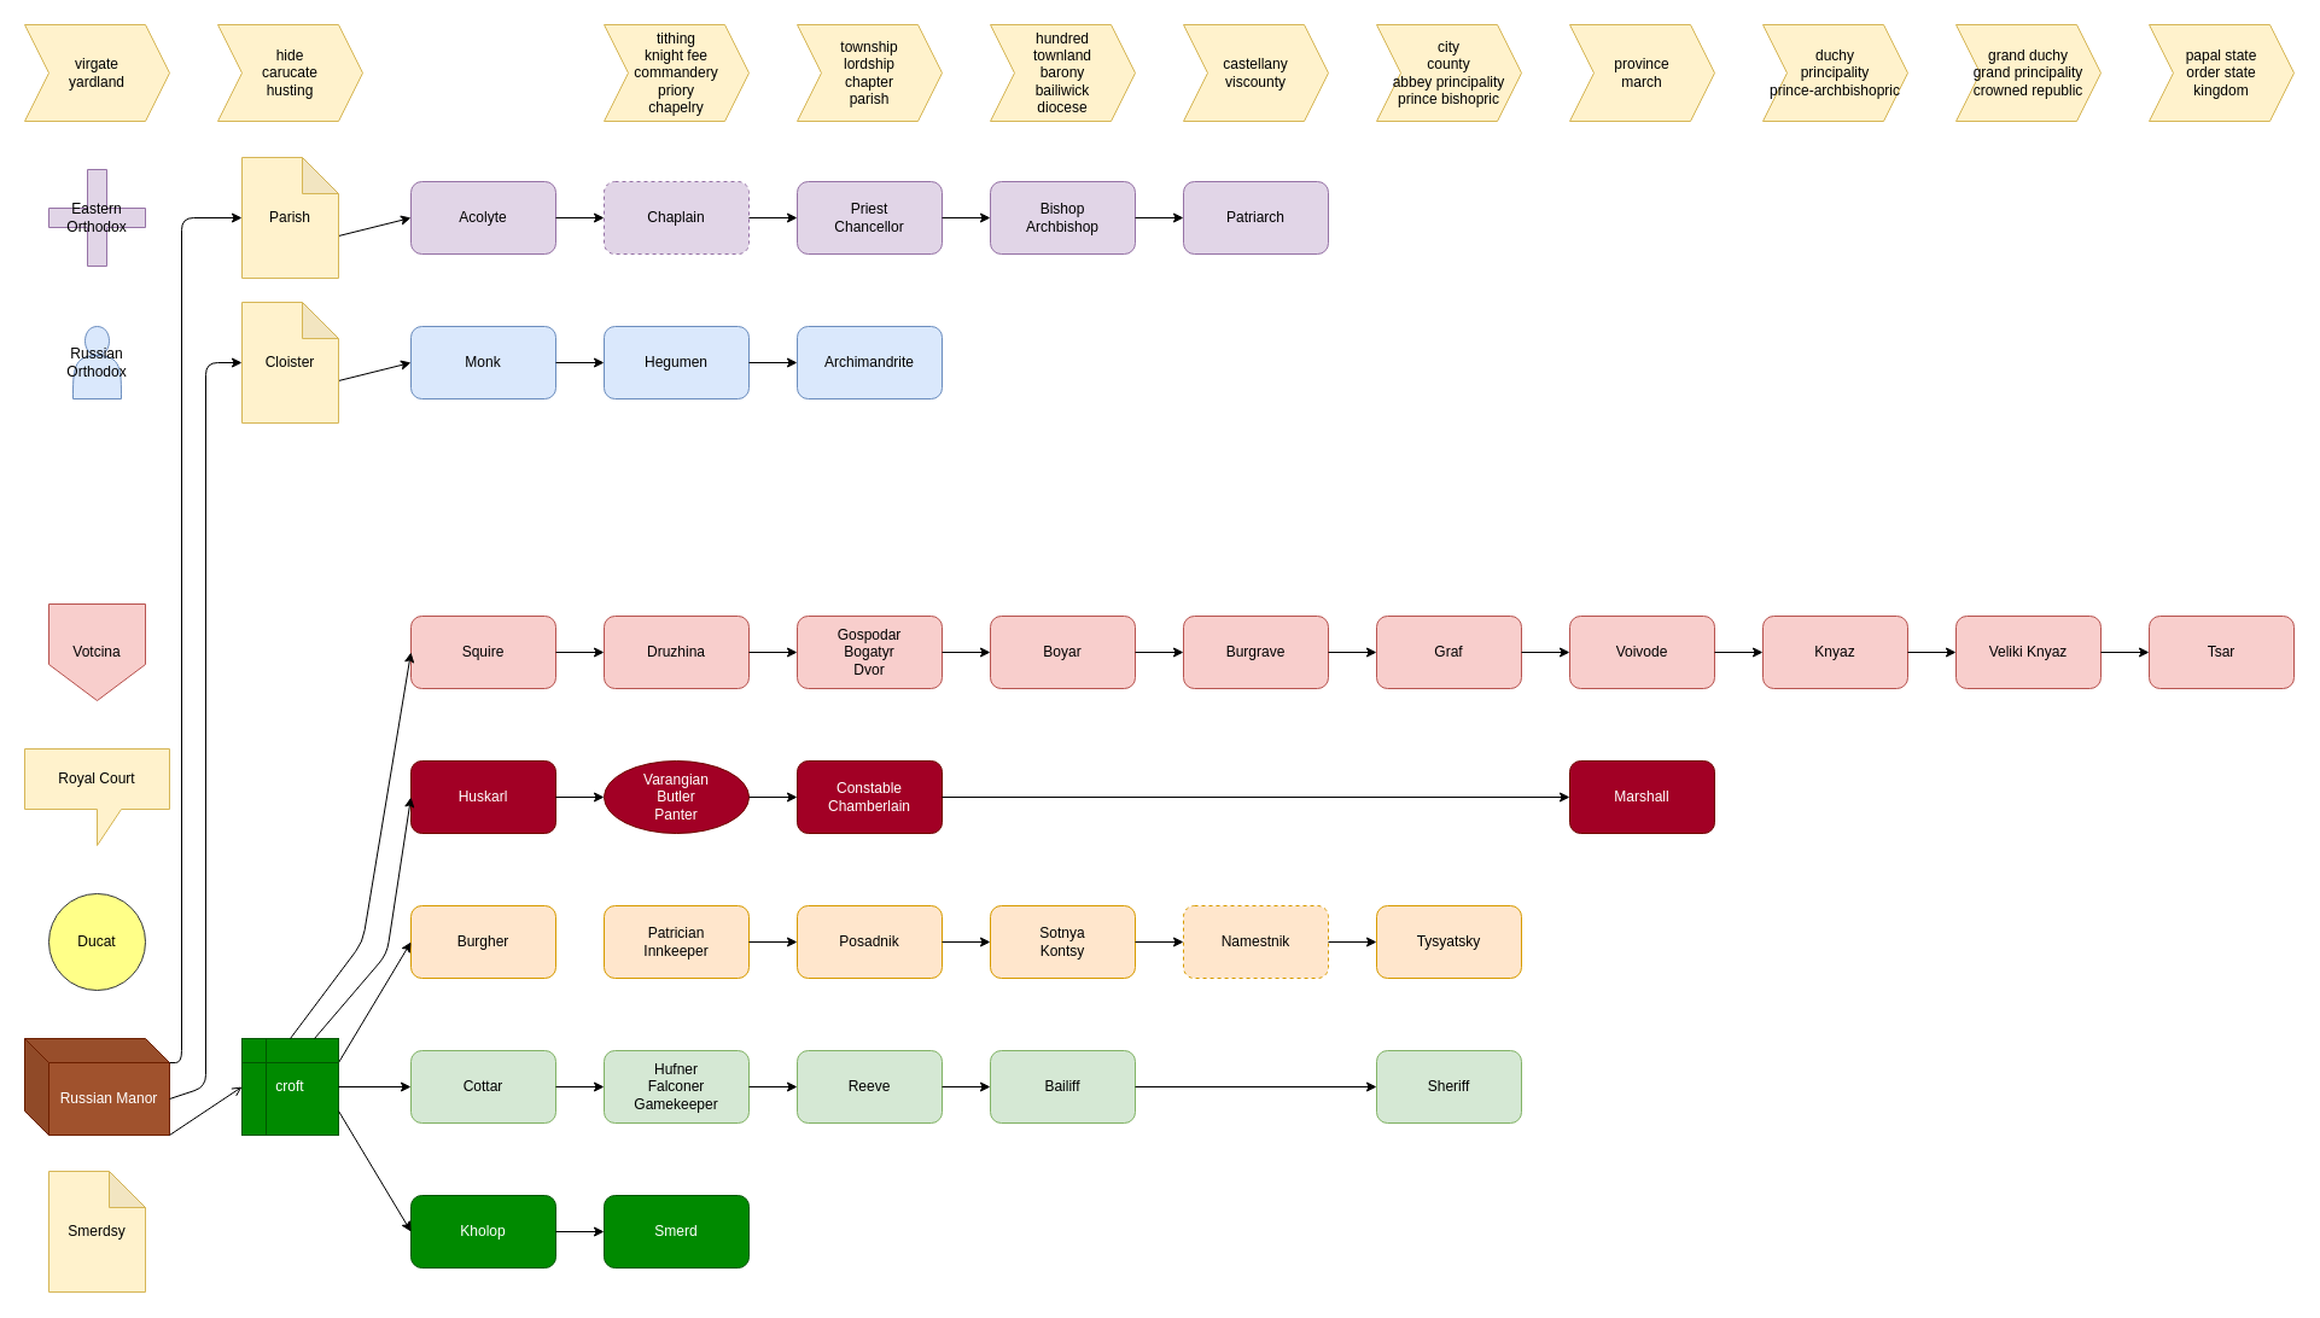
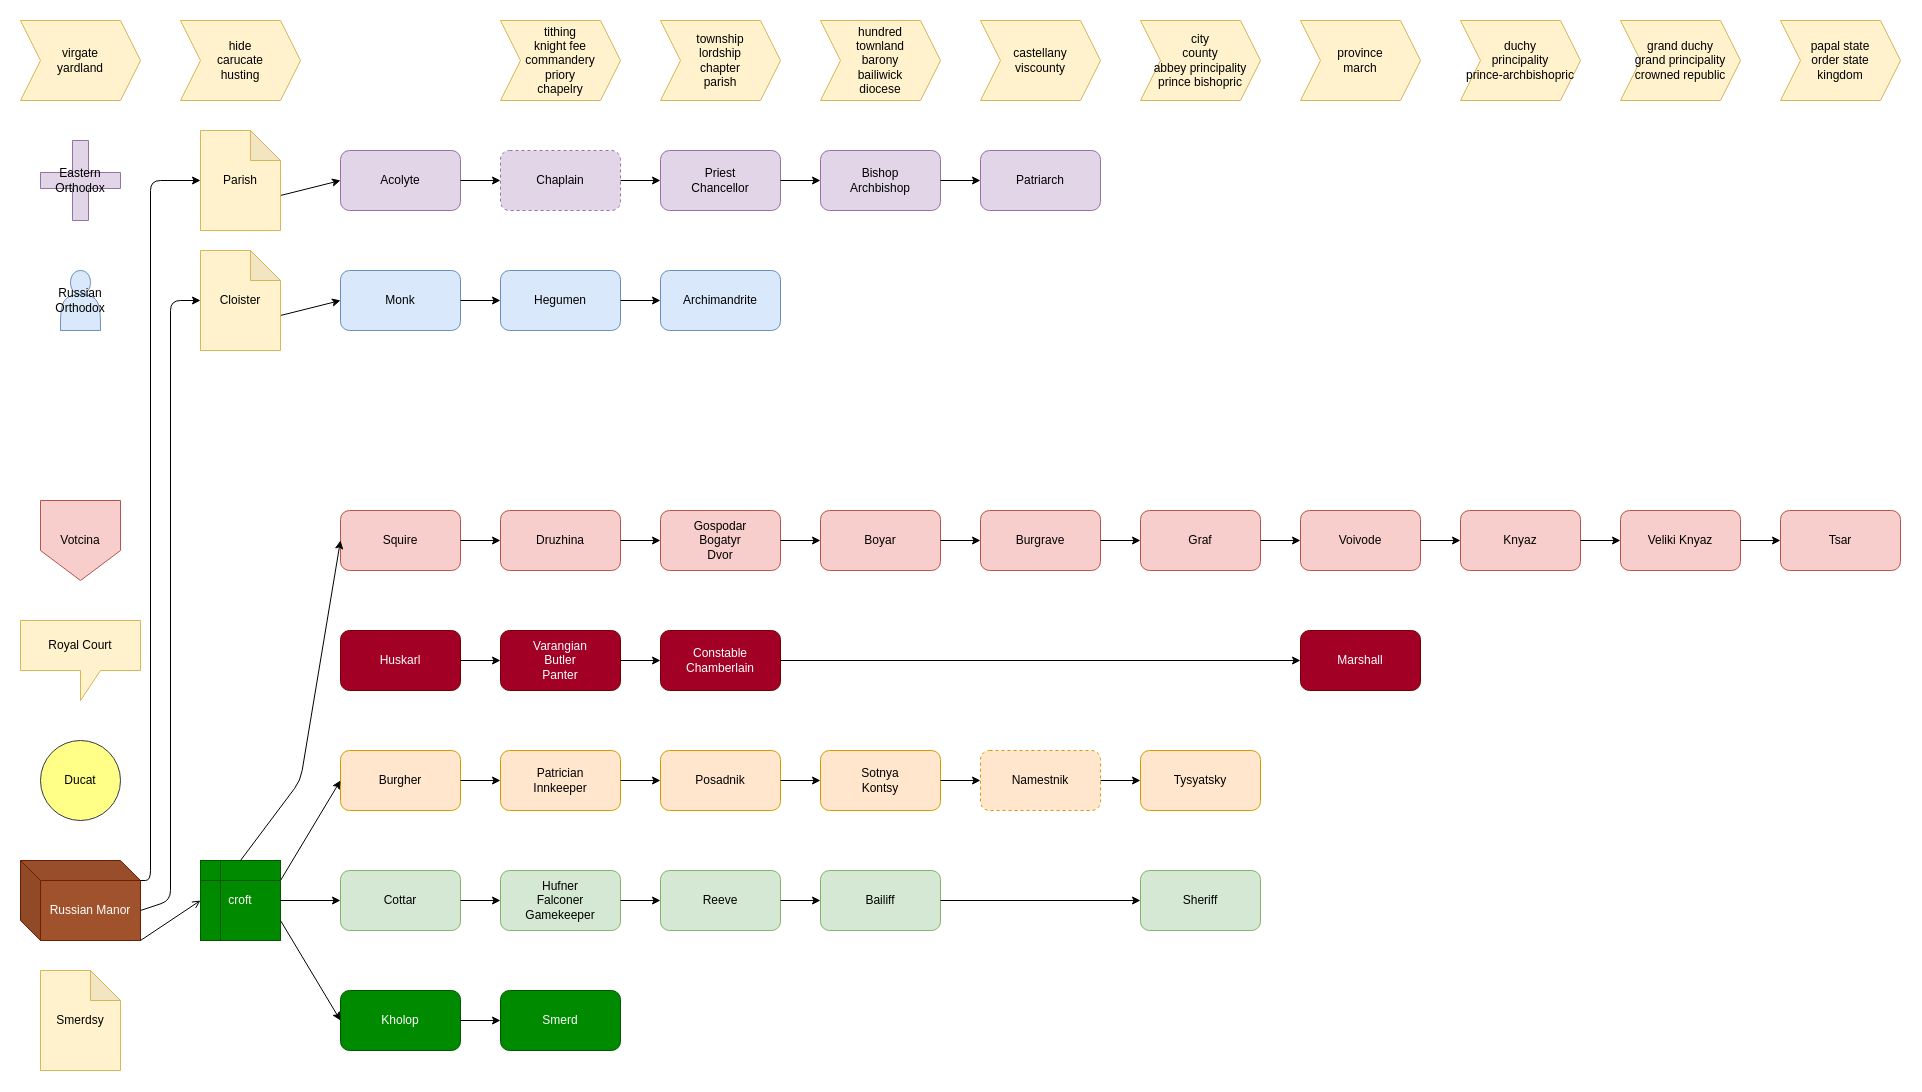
- <mxCell id="49" value="&lt;div&gt;Varangian&lt;/div&gt;&lt;div&gt;Butler&lt;/div&gt;&lt;div&gt;Panter&lt;/div&gt;" style="ellipse;whiteSpace=wrap;html=1;fillColor=#a20025;strokeColor=#6F0000;fontColor=#ffffff;" parent="1" vertex="1"><mxGeometry x="500" y="630" width="120" height="60" as="geometry" /></mxCell>
+ <mxCell id="49" value="&lt;div&gt;Varangian&lt;/div&gt;&lt;div&gt;Butler&lt;/div&gt;&lt;div&gt;Panter&lt;/div&gt;" style="rounded=1;whiteSpace=wrap;html=1;fillColor=#a20025;strokeColor=#6F0000;fontColor=#ffffff;" parent="1" vertex="1"><mxGeometry x="500" y="630" width="120" height="60" as="geometry" /></mxCell>
- <mxCell id="79" value="" style="endArrow=classic;html=1;entryX=0;entryY=0.5;entryDx=0;entryDy=0;exitX=0.75;exitY=0;exitDx=0;exitDy=0;" parent="1" source="76" target="48" edge="1"><mxGeometry width="50" height="50" relative="1" as="geometry"><mxPoint x="250" y="740" as="sourcePoint" /><mxPoint x="290" y="740" as="targetPoint" /><Array as="points"><mxPoint x="320" y="790" /></Array></mxGeometry></mxCell>
+ <mxCell id="60" value="" style="endArrow=classic;html=1;entryX=0;entryY=0.5;entryDx=0;entryDy=0;exitX=1;exitY=0.5;exitDx=0;exitDy=0;" parent="1" source="57" target="55" edge="1"><mxGeometry width="50" height="50" relative="1" as="geometry"><mxPoint x="210" y="710" as="sourcePoint" /><mxPoint x="250" y="710" as="targetPoint" /></mxGeometry></mxCell>
